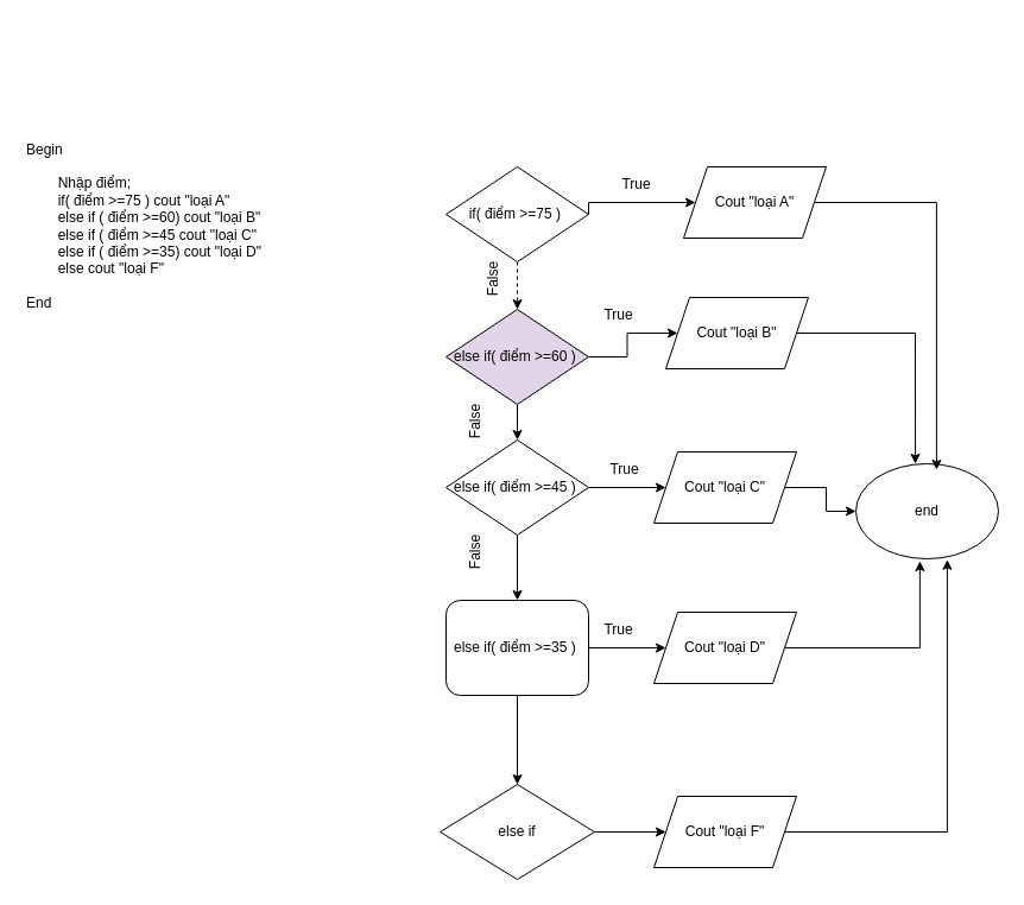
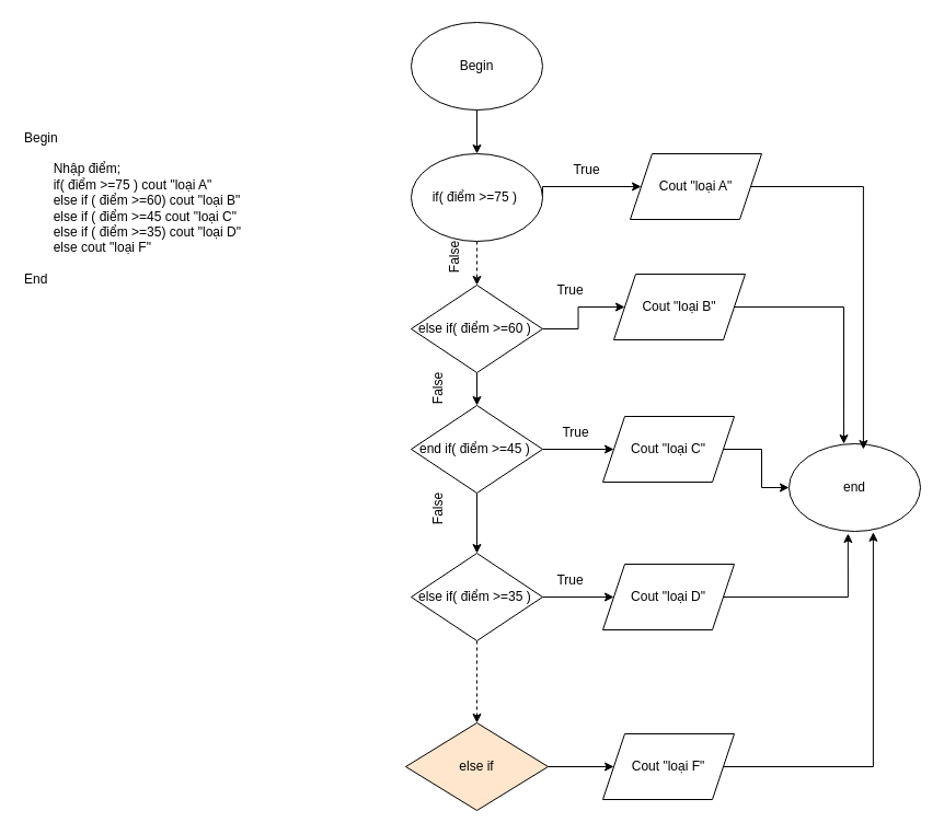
+ <mxCell id="3" value="Begin" style="ellipse;whiteSpace=wrap;html=1;" parent="1" vertex="1"><mxGeometry x="375" y="20" width="120" height="80" as="geometry" /></mxCell>
+ <mxCell id="2" style="edgeStyle=orthogonalEdgeStyle;rounded=0;orthogonalLoop=1;jettySize=auto;html=1;exitX=0.5;exitY=1;exitDx=0;exitDy=0;entryX=0.5;entryY=0;entryDx=0;entryDy=0;" parent="1" source="3" target="10" edge="1"><mxGeometry relative="1" as="geometry" /></mxCell>
- <mxCell id="10" value="&lt;span style=&quot;text-align: left; text-wrap: nowrap;&quot;&gt;if( điểm &amp;gt;=75 )&amp;nbsp;&lt;/span&gt;" style="rhombus;whiteSpace=wrap;html=1;" parent="1" vertex="1"><mxGeometry x="375" y="140" width="120" height="80" as="geometry" /></mxCell>
+ <mxCell id="10" value="&lt;span style=&quot;text-align: left; text-wrap: nowrap;&quot;&gt;if( điểm &amp;gt;=75 )&amp;nbsp;&lt;/span&gt;" style="ellipse;whiteSpace=wrap;html=1;" parent="1" vertex="1"><mxGeometry x="375" y="140" width="120" height="80" as="geometry" /></mxCell>
- <mxCell id="7" value="&lt;span style=&quot;text-align: left; text-wrap: nowrap;&quot;&gt;else if( điểm &amp;gt;=60 )&amp;nbsp;&lt;/span&gt;" style="rhombus;whiteSpace=wrap;html=1;fillColor=#e1d5e7;" parent="1" vertex="1"><mxGeometry x="375" y="260" width="120" height="80" as="geometry" /></mxCell>
+ <mxCell id="7" value="&lt;span style=&quot;text-align: left; text-wrap: nowrap;&quot;&gt;else if( điểm &amp;gt;=60 )&amp;nbsp;&lt;/span&gt;" style="rhombus;whiteSpace=wrap;html=1;" parent="1" vertex="1"><mxGeometry x="375" y="260" width="120" height="80" as="geometry" /></mxCell>
- <mxCell id="13" value="&lt;span style=&quot;text-align: left; text-wrap: nowrap;&quot;&gt;else if( điểm &amp;gt;=45 )&amp;nbsp;&lt;/span&gt;" style="rhombus;whiteSpace=wrap;html=1;" parent="1" vertex="1"><mxGeometry x="375" y="370" width="120" height="80" as="geometry" /></mxCell>
+ <mxCell id="13" value="&lt;span style=&quot;text-align: left; text-wrap: nowrap;&quot;&gt;end if( điểm &amp;gt;=45 )&amp;nbsp;&lt;/span&gt;" style="rhombus;whiteSpace=wrap;html=1;" parent="1" vertex="1"><mxGeometry x="375" y="370" width="120" height="80" as="geometry" /></mxCell>
- <mxCell id="25" value="end" style="ellipse;whiteSpace=wrap;html=1;" parent="1" vertex="1"><mxGeometry x="720" y="390" width="120" height="80" as="geometry" /></mxCell>
+ <mxCell id="25" value="end" style="ellipse;whiteSpace=wrap;html=1;" parent="1" vertex="1"><mxGeometry x="720" y="405" width="120" height="80" as="geometry" /></mxCell>
- <mxCell id="16" value="&lt;span style=&quot;text-align: left; text-wrap: nowrap;&quot;&gt;else if( điểm &amp;gt;=35 )&amp;nbsp;&lt;/span&gt;" style="whiteSpace=wrap;html=1;rounded=1;" parent="1" vertex="1"><mxGeometry x="375" y="505" width="120" height="80" as="geometry" /></mxCell>
+ <mxCell id="16" value="&lt;span style=&quot;text-align: left; text-wrap: nowrap;&quot;&gt;else if( điểm &amp;gt;=35 )&amp;nbsp;&lt;/span&gt;" style="rhombus;whiteSpace=wrap;html=1;" parent="1" vertex="1"><mxGeometry x="375" y="505" width="120" height="80" as="geometry" /></mxCell>
- <mxCell id="14" style="edgeStyle=orthogonalEdgeStyle;rounded=0;orthogonalLoop=1;jettySize=auto;html=1;exitX=0.5;exitY=1;exitDx=0;exitDy=0;" parent="1" source="16" target="24" edge="1"><mxGeometry relative="1" as="geometry" /></mxCell>
+ <mxCell id="14" style="edgeStyle=orthogonalEdgeStyle;rounded=0;orthogonalLoop=1;jettySize=auto;html=1;exitX=0.5;exitY=1;exitDx=0;exitDy=0;dashed=1;" parent="1" source="16" target="24" edge="1"><mxGeometry relative="1" as="geometry" /></mxCell>
- <mxCell id="24" value="else if" style="rhombus;whiteSpace=wrap;html=1;" parent="1" vertex="1"><mxGeometry x="370" y="660" width="130" height="80" as="geometry" /></mxCell>
+ <mxCell id="24" value="else if" style="rhombus;whiteSpace=wrap;html=1;fillColor=#ffe6cc;" parent="1" vertex="1"><mxGeometry x="370" y="660" width="130" height="80" as="geometry" /></mxCell>
